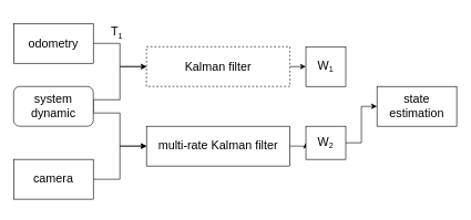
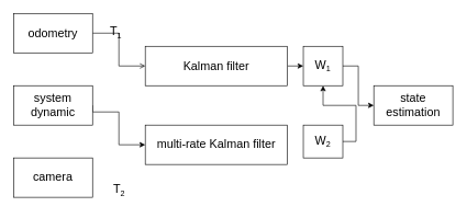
- <mxCell id="6" value="odometry" style="rounded=0;whiteSpace=wrap;html=1;fontSize=18;" parent="1" vertex="1"><mxGeometry x="20" y="35" width="120" height="60" as="geometry" /></mxCell>
+ <mxCell id="6" value="odometry" style="rounded=0;whiteSpace=wrap;html=1;fontSize=18;" parent="1" vertex="1"><mxGeometry x="20" y="20" width="120" height="60" as="geometry" /></mxCell>
- <mxCell id="10" value="Kalman filter" style="rounded=0;whiteSpace=wrap;html=1;fontSize=18;dashed=1;" parent="1" vertex="1"><mxGeometry x="220" y="70" width="216" height="60" as="geometry" /></mxCell>
+ <mxCell id="10" value="Kalman filter" style="rounded=0;whiteSpace=wrap;html=1;fontSize=18;" parent="1" vertex="1"><mxGeometry x="220" y="70" width="216" height="60" as="geometry" /></mxCell>
+ <mxCell id="15" style="edgeStyle=orthogonalEdgeStyle;rounded=0;orthogonalLoop=1;jettySize=auto;html=1;exitX=1;exitY=0.5;exitDx=0;exitDy=0;entryX=0;entryY=0.5;entryDx=0;entryDy=0;fontSize=12;" parent="1" source="16" target="19" edge="1"><mxGeometry relative="1" as="geometry" /></mxCell>
- <mxCell id="2" style="edgeStyle=orthogonalEdgeStyle;rounded=0;orthogonalLoop=1;jettySize=auto;html=1;exitX=1;exitY=0.5;exitDx=0;exitDy=0;fontSize=18;entryX=0;entryY=0.5;entryDx=0;entryDy=0;" parent="1" source="4" target="10" edge="1"><mxGeometry relative="1" as="geometry"><mxPoint x="180" y="90" as="targetPoint" /><Array as="points"><mxPoint x="140" y="150" /><mxPoint x="180" y="150" /><mxPoint x="180" y="100" /></Array></mxGeometry></mxCell>
- <mxCell id="4" value="&lt;font style=&quot;font-size: 18px;&quot;&gt;system dynamic&lt;/font&gt;" style="whiteSpace=wrap;html=1;rounded=1;" parent="1" vertex="1"><mxGeometry x="20" y="130" width="120" height="60" as="geometry" /></mxCell>
+ <mxCell id="4" value="&lt;font style=&quot;font-size: 18px;&quot;&gt;system dynamic&lt;/font&gt;" style="rounded=0;whiteSpace=wrap;html=1;" parent="1" vertex="1"><mxGeometry x="20" y="130" width="120" height="60" as="geometry" /></mxCell>
- <mxCell id="17" style="edgeStyle=orthogonalEdgeStyle;rounded=0;orthogonalLoop=1;jettySize=auto;html=1;exitX=1;exitY=0.5;exitDx=0;exitDy=0;entryX=0;entryY=0.5;entryDx=0;entryDy=0;fontSize=12;" parent="1" source="18" target="19" edge="1"><mxGeometry relative="1" as="geometry" /></mxCell>
+ <mxCell id="17" style="edgeStyle=orthogonalEdgeStyle;rounded=0;orthogonalLoop=1;jettySize=auto;html=1;exitX=1;exitY=0.5;exitDx=0;exitDy=0;fontSize=12;" parent="1" source="18" target="16" edge="1"><mxGeometry relative="1" as="geometry" /></mxCell>
- <mxCell id="11" style="edgeStyle=orthogonalEdgeStyle;rounded=0;orthogonalLoop=1;jettySize=auto;html=1;exitX=1;exitY=0.5;exitDx=0;exitDy=0;entryX=0;entryY=0.5;entryDx=0;entryDy=0;fontSize=12;" parent="1" source="12" target="18" edge="1"><mxGeometry relative="1" as="geometry" /></mxCell>
- <mxCell id="7" style="edgeStyle=orthogonalEdgeStyle;rounded=0;orthogonalLoop=1;jettySize=auto;html=1;exitX=1;exitY=0.5;exitDx=0;exitDy=0;fontSize=18;entryX=0;entryY=0.5;entryDx=0;entryDy=0;" parent="1" source="8" target="12" edge="1"><mxGeometry relative="1" as="geometry"><mxPoint x="180" y="250" as="targetPoint" /></mxGeometry></mxCell>
+ <mxCell id="14" value="T&lt;sub&gt;&lt;font style=&quot;font-size: 12px;&quot;&gt;2&lt;/font&gt;&lt;/sub&gt;" style="text;html=1;align=center;verticalAlign=middle;resizable=0;points=[];autosize=1;strokeColor=none;fillColor=none;fontSize=18;" parent="1" vertex="1"><mxGeometry x="160" y="270" width="40" height="40" as="geometry" /></mxCell>
